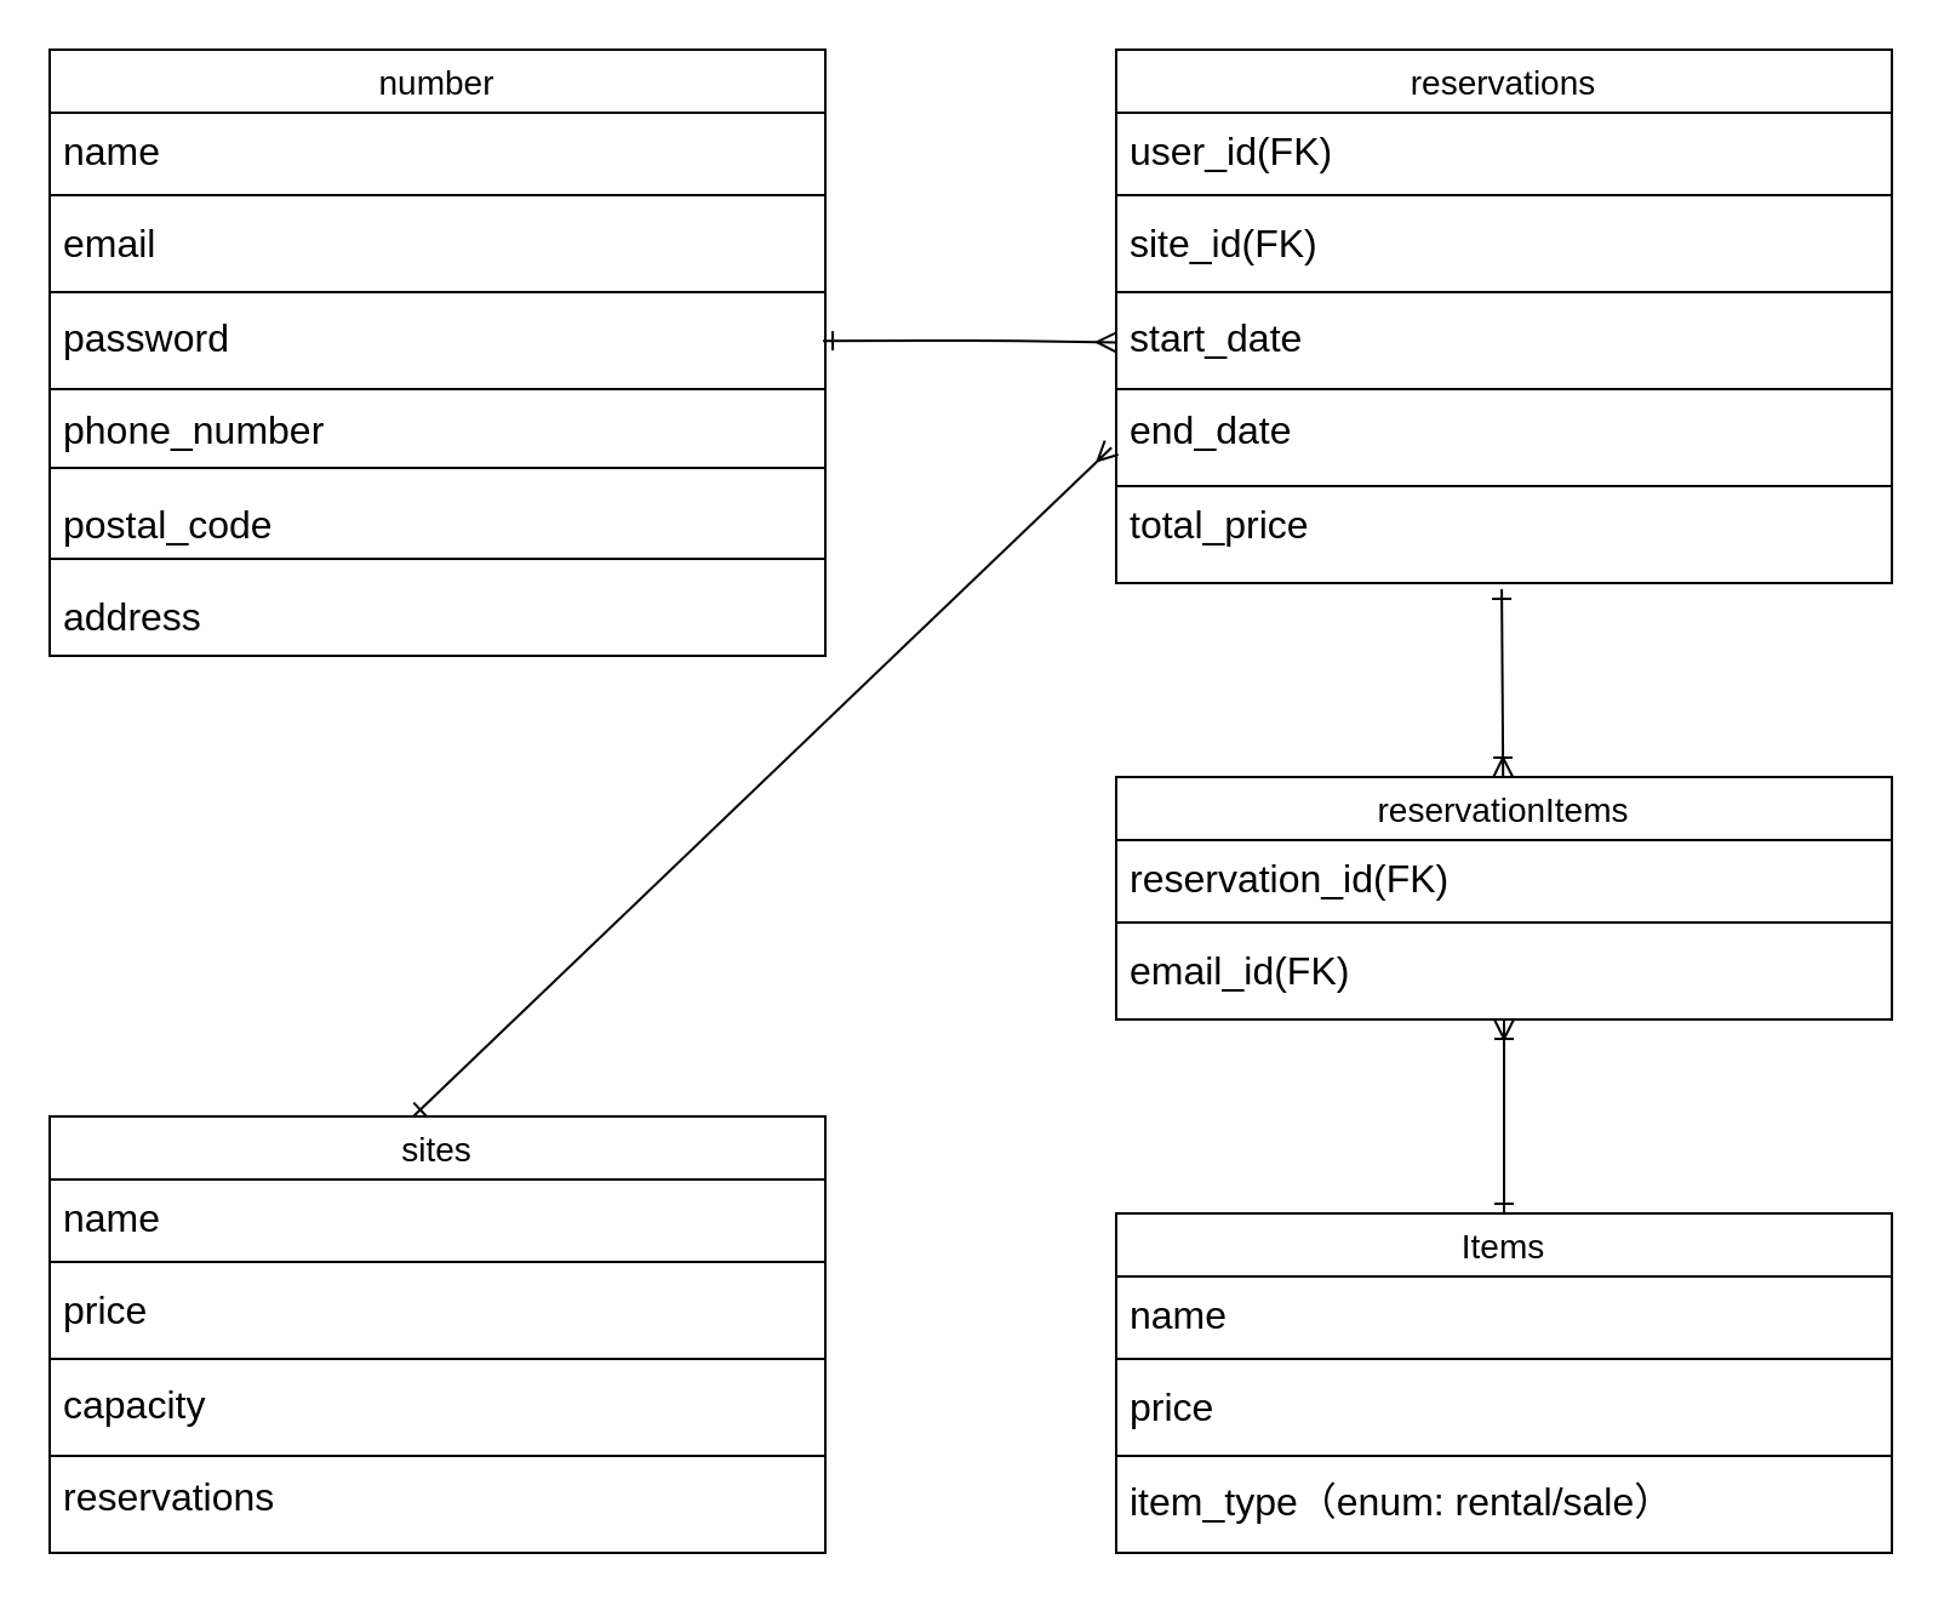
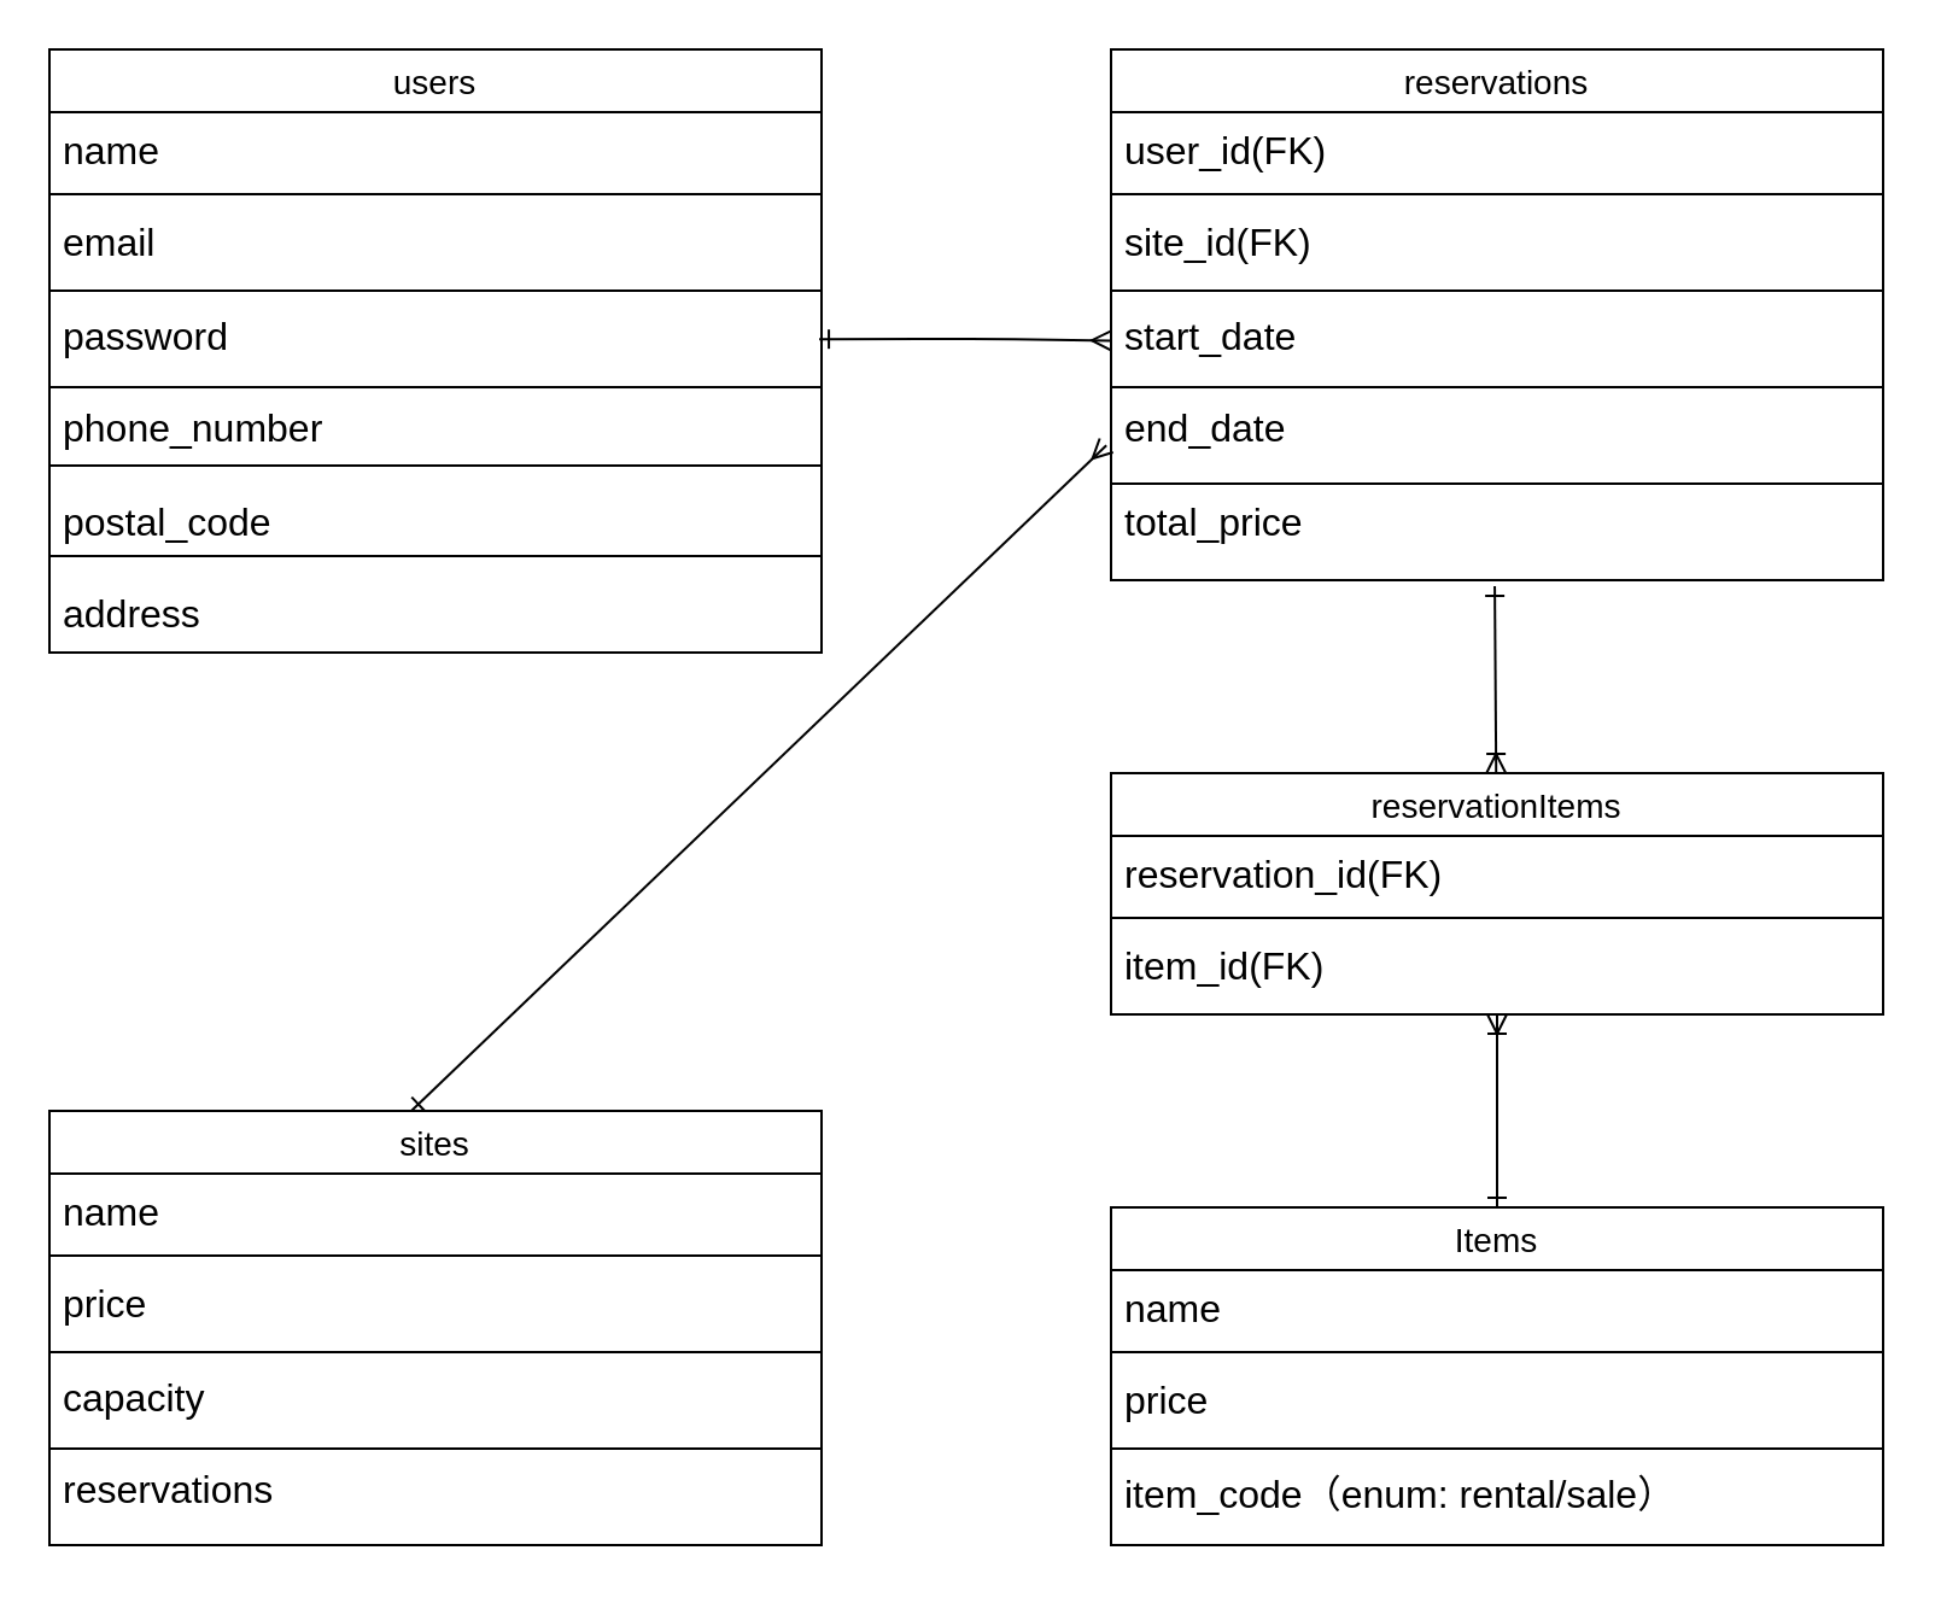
- <mxCell id="2" value="number" style="swimlane;fontStyle=0;childLayout=stackLayout;horizontal=1;startSize=26;horizontalStack=0;resizeParent=1;resizeParentMax=0;resizeLast=0;collapsible=1;marginBottom=0;align=center;fontSize=14;" parent="1" vertex="1"><mxGeometry x="20" y="20" width="320" height="250" as="geometry" /></mxCell>
+ <mxCell id="2" value="users" style="swimlane;fontStyle=0;childLayout=stackLayout;horizontal=1;startSize=26;horizontalStack=0;resizeParent=1;resizeParentMax=0;resizeLast=0;collapsible=1;marginBottom=0;align=center;fontSize=14;" parent="1" vertex="1"><mxGeometry x="20" y="20" width="320" height="250" as="geometry" /></mxCell>
- <mxCell id="28" value="&lt;font style=&quot;font-size: 16px;&quot;&gt;reservation_id(FK)&lt;br&gt;&lt;/font&gt;&lt;div&gt;&lt;font size=&quot;3&quot; style=&quot;&quot;&gt;&lt;br&gt;&lt;/font&gt;&lt;/div&gt;&lt;div&gt;&lt;font size=&quot;3&quot;&gt;email_id(FK)&lt;/font&gt;&lt;/div&gt;&lt;div&gt;&lt;br&gt;&lt;/div&gt;" style="text;strokeColor=none;fillColor=none;spacingLeft=4;spacingRight=4;overflow=hidden;rotatable=0;points=[[0,0.5],[1,0.5]];portConstraint=eastwest;fontSize=12;whiteSpace=wrap;html=1;" parent="25" vertex="1"><mxGeometry y="26" width="320" height="74" as="geometry" /></mxCell>
+ <mxCell id="28" value="&lt;font style=&quot;font-size: 16px;&quot;&gt;reservation_id(FK)&lt;br&gt;&lt;/font&gt;&lt;div&gt;&lt;font size=&quot;3&quot; style=&quot;&quot;&gt;&lt;br&gt;&lt;/font&gt;&lt;/div&gt;&lt;div&gt;&lt;font size=&quot;3&quot;&gt;item_id(FK)&lt;/font&gt;&lt;/div&gt;&lt;div&gt;&lt;br&gt;&lt;/div&gt;" style="text;strokeColor=none;fillColor=none;spacingLeft=4;spacingRight=4;overflow=hidden;rotatable=0;points=[[0,0.5],[1,0.5]];portConstraint=eastwest;fontSize=12;whiteSpace=wrap;html=1;" parent="25" vertex="1"><mxGeometry y="26" width="320" height="74" as="geometry" /></mxCell>
- <mxCell id="34" value="&lt;font style=&quot;font-size: 16px;&quot;&gt;name&lt;br&gt;&lt;/font&gt;&lt;div&gt;&lt;font size=&quot;3&quot; style=&quot;&quot;&gt;&lt;br&gt;&lt;/font&gt;&lt;/div&gt;&lt;div&gt;&lt;font size=&quot;3&quot;&gt;price&lt;/font&gt;&lt;/div&gt;&lt;div&gt;&lt;font size=&quot;3&quot; style=&quot;&quot;&gt;&lt;br&gt;&lt;/font&gt;&lt;/div&gt;&lt;div&gt;&lt;font size=&quot;3&quot;&gt;item_type&lt;span style=&quot;background-color: transparent;&quot;&gt;（enum: rental/sale）&lt;/span&gt;&lt;/font&gt;&lt;/div&gt;" style="text;strokeColor=none;fillColor=none;spacingLeft=4;spacingRight=4;overflow=hidden;rotatable=0;points=[[0,0.5],[1,0.5]];portConstraint=eastwest;fontSize=12;whiteSpace=wrap;html=1;" vertex="1" parent="30"><mxGeometry y="26" width="320" height="114" as="geometry" /></mxCell>
+ <mxCell id="34" value="&lt;font style=&quot;font-size: 16px;&quot;&gt;name&lt;br&gt;&lt;/font&gt;&lt;div&gt;&lt;font size=&quot;3&quot; style=&quot;&quot;&gt;&lt;br&gt;&lt;/font&gt;&lt;/div&gt;&lt;div&gt;&lt;font size=&quot;3&quot;&gt;price&lt;/font&gt;&lt;/div&gt;&lt;div&gt;&lt;font size=&quot;3&quot; style=&quot;&quot;&gt;&lt;br&gt;&lt;/font&gt;&lt;/div&gt;&lt;div&gt;&lt;font size=&quot;3&quot;&gt;item_code&lt;span style=&quot;background-color: transparent;&quot;&gt;（enum: rental/sale）&lt;/span&gt;&lt;/font&gt;&lt;/div&gt;" style="text;strokeColor=none;fillColor=none;spacingLeft=4;spacingRight=4;overflow=hidden;rotatable=0;points=[[0,0.5],[1,0.5]];portConstraint=eastwest;fontSize=12;whiteSpace=wrap;html=1;" vertex="1" parent="30"><mxGeometry y="26" width="320" height="114" as="geometry" /></mxCell>
